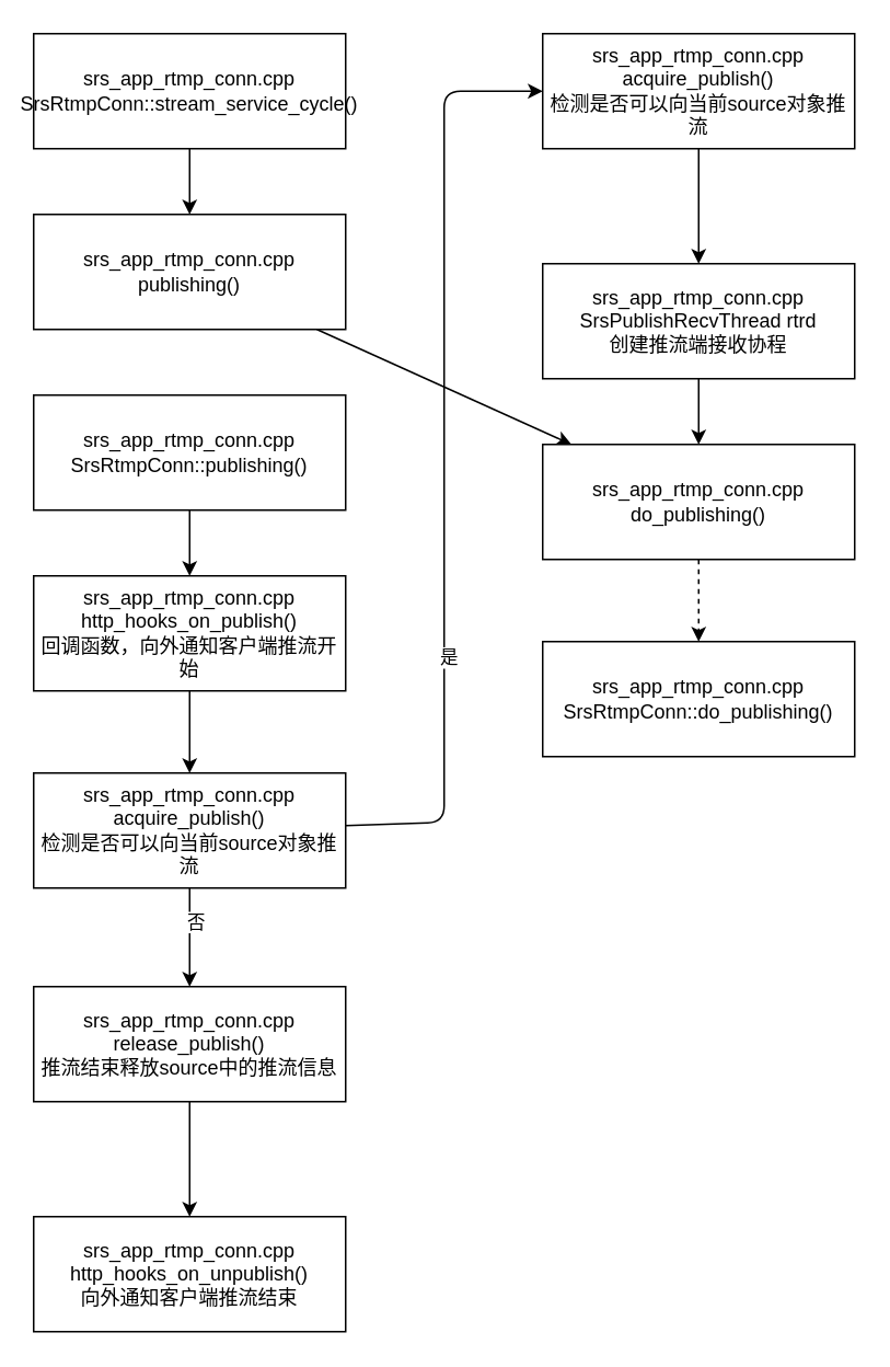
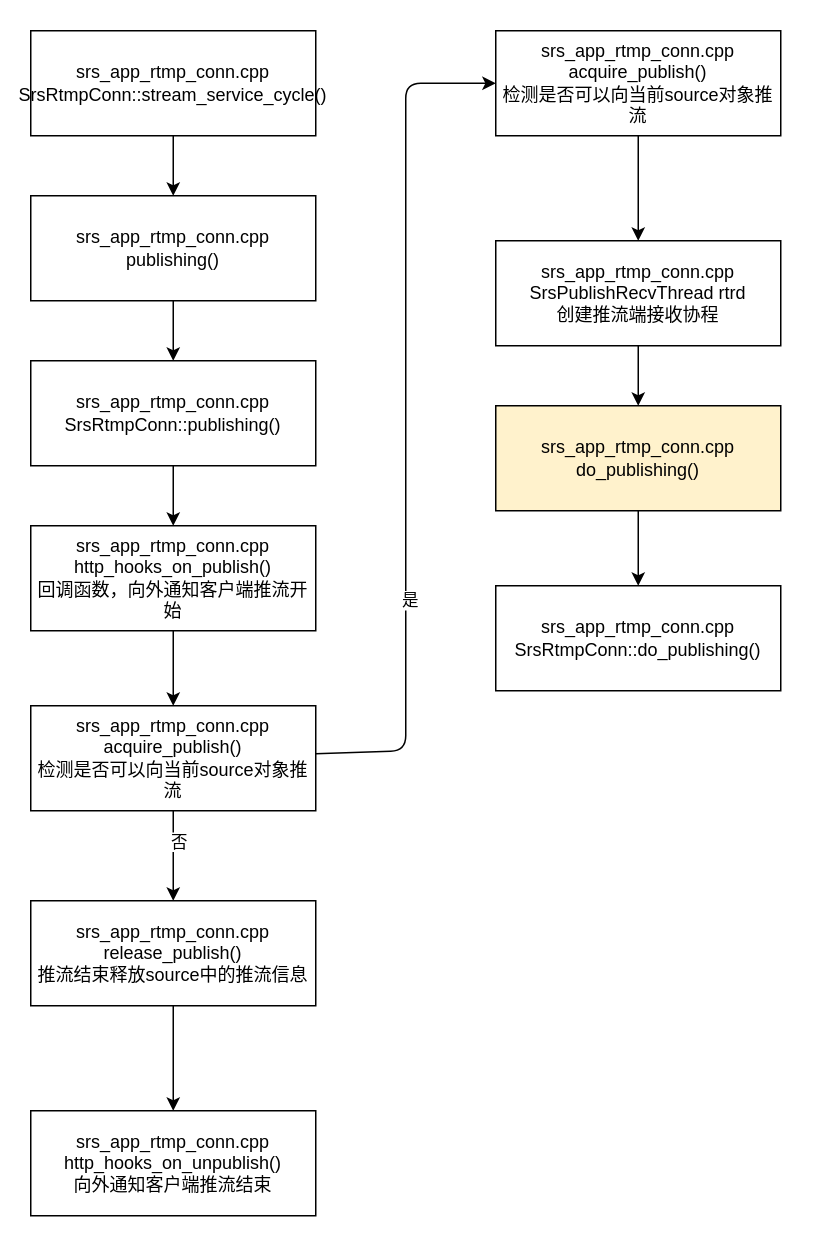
- <mxCell id="4" value="" style="edgeStyle=none;html=1;" edge="1" parent="1" source="5" target="23"><mxGeometry relative="1" as="geometry" /></mxCell>
+ <mxCell id="4" value="" style="edgeStyle=none;html=1;" edge="1" parent="1" source="5" target="7"><mxGeometry relative="1" as="geometry" /></mxCell>
- <mxCell id="23" value="srs_app_rtmp_conn.cpp&lt;br&gt;do_publishing()" style="rounded=0;whiteSpace=wrap;html=1;" vertex="1" parent="1"><mxGeometry x="330" y="270" width="190" height="70" as="geometry" /></mxCell>
+ <mxCell id="23" value="srs_app_rtmp_conn.cpp&lt;br&gt;do_publishing()" style="rounded=0;whiteSpace=wrap;html=1;fillColor=#fff2cc;" vertex="1" parent="1"><mxGeometry x="330" y="270" width="190" height="70" as="geometry" /></mxCell>
- <mxCell id="22" value="" style="edgeStyle=none;html=1;dashed=1;" edge="1" parent="1" source="23" target="24"><mxGeometry relative="1" as="geometry" /></mxCell>
+ <mxCell id="22" value="" style="edgeStyle=none;html=1;" edge="1" parent="1" source="23" target="24"><mxGeometry relative="1" as="geometry" /></mxCell>
